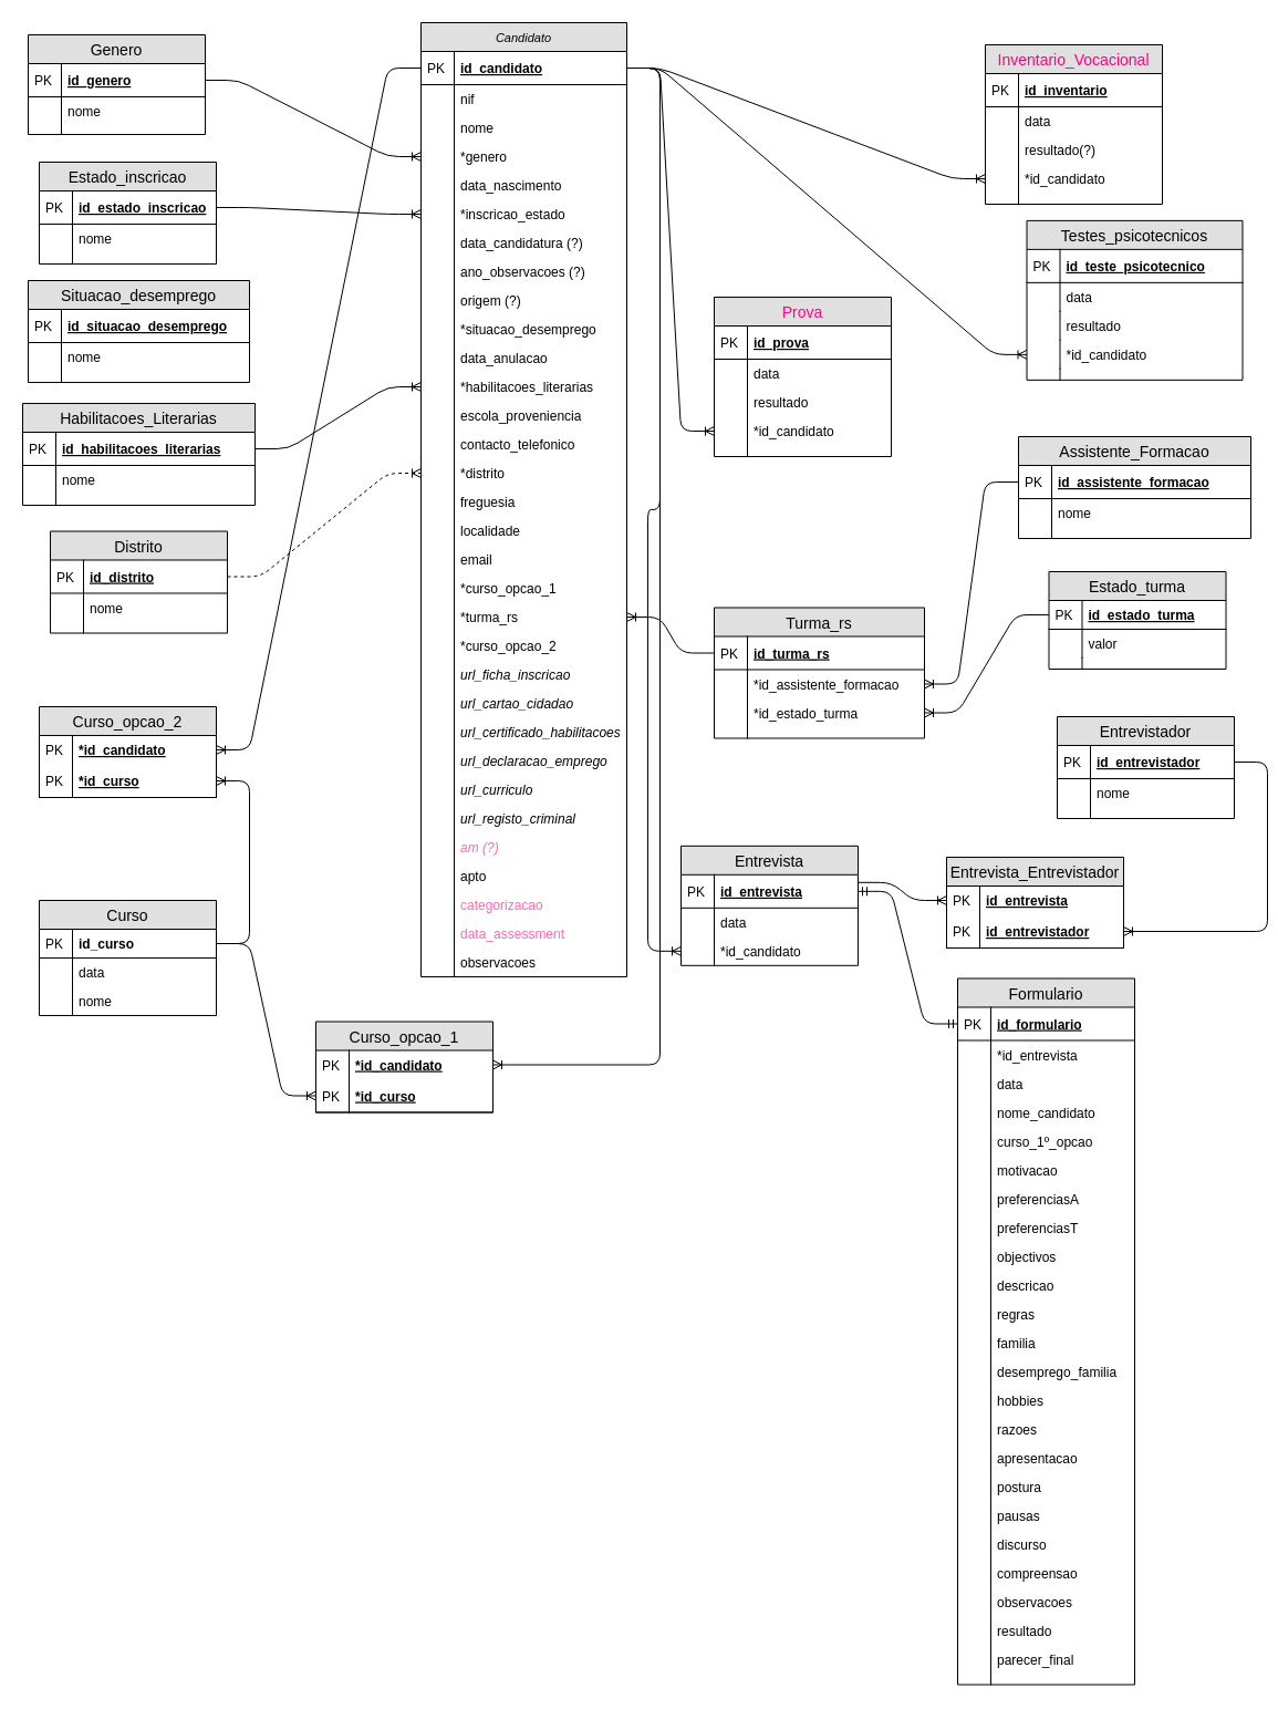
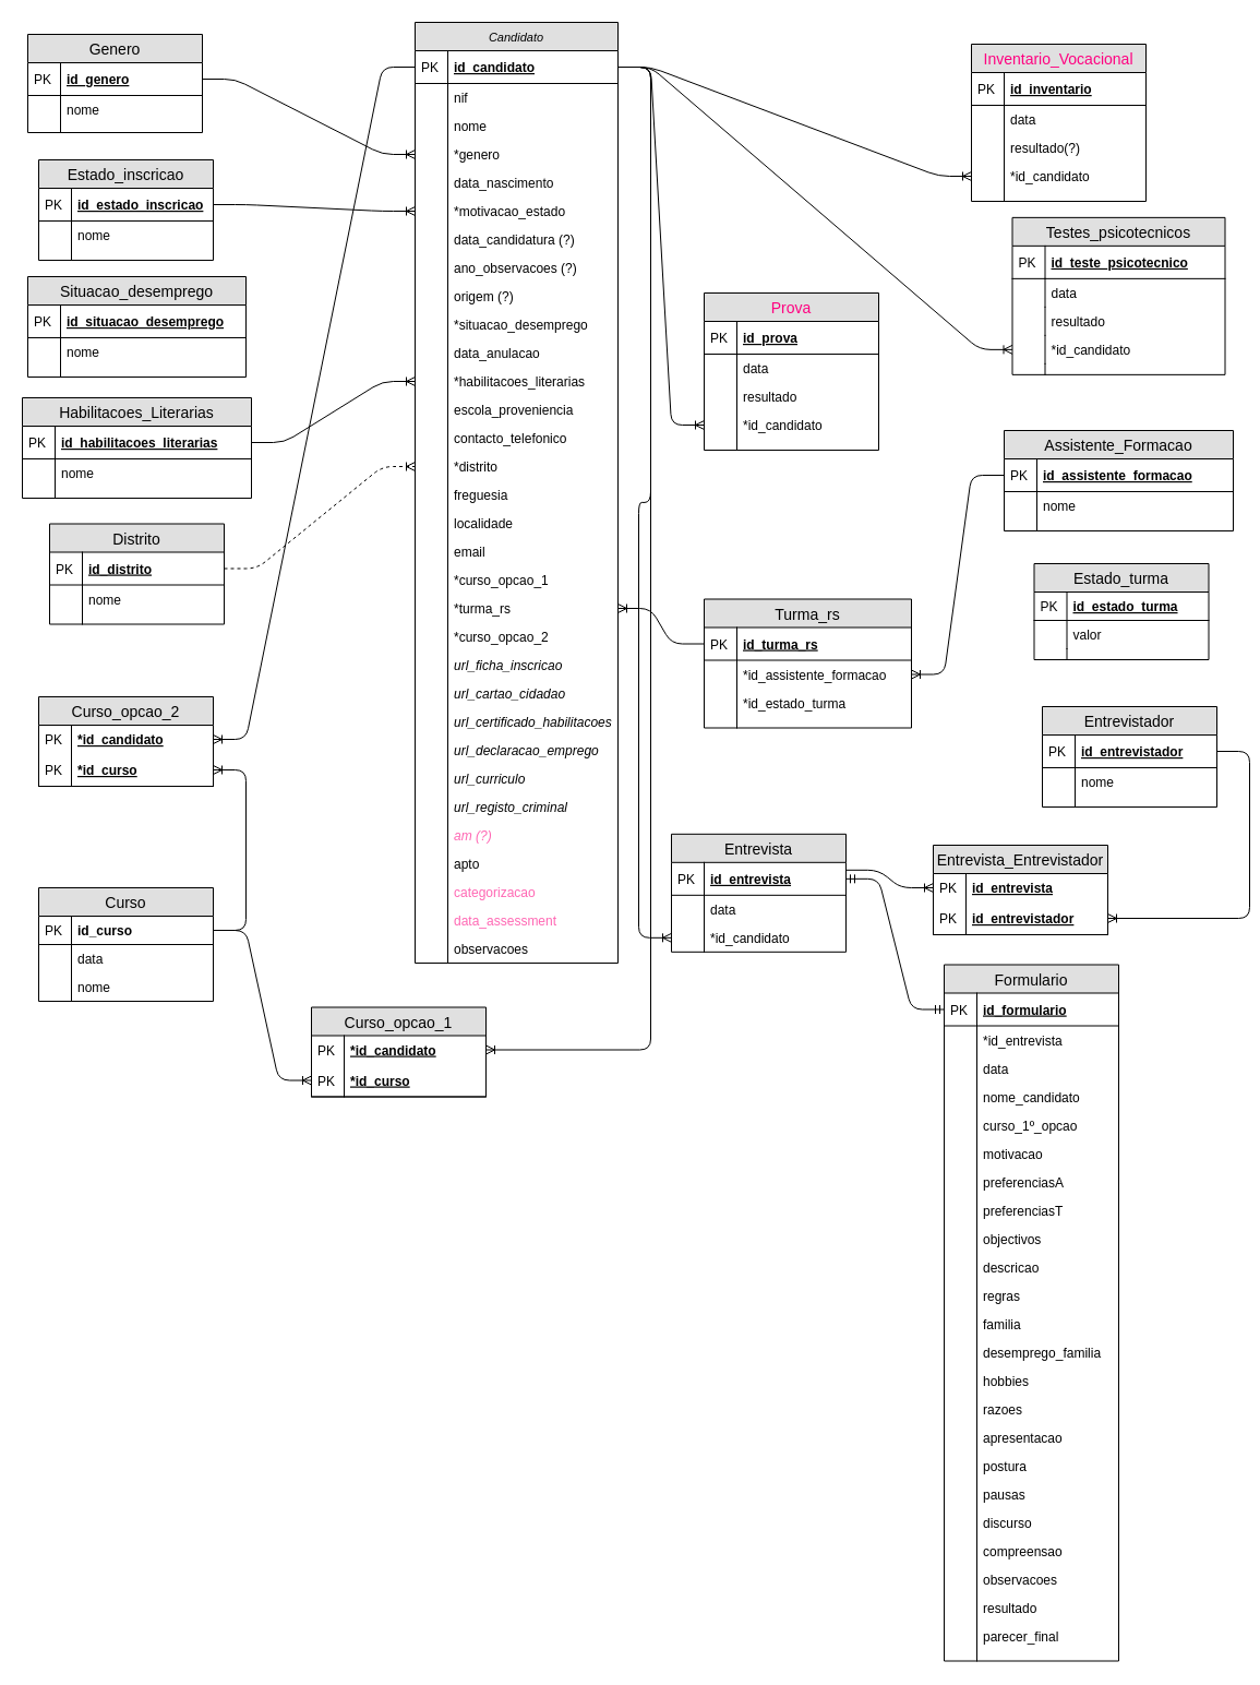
- <mxCell id="13" value="*inscricao_estado" style="shape=partialRectangle;top=0;left=0;right=0;bottom=0;align=left;verticalAlign=top;fillColor=none;spacingLeft=34;spacingRight=4;overflow=hidden;rotatable=0;points=[[0,0.5],[1,0.5]];portConstraint=eastwest;dropTarget=0;fontSize=12;" parent="2" vertex="1"><mxGeometry y="160" width="186" height="26" as="geometry" /></mxCell>
+ <mxCell id="13" value="*motivacao_estado" style="shape=partialRectangle;top=0;left=0;right=0;bottom=0;align=left;verticalAlign=top;fillColor=none;spacingLeft=34;spacingRight=4;overflow=hidden;rotatable=0;points=[[0,0.5],[1,0.5]];portConstraint=eastwest;dropTarget=0;fontSize=12;" parent="2" vertex="1"><mxGeometry y="160" width="186" height="26" as="geometry" /></mxCell>
- <mxCell id="213" value="" style="edgeStyle=entityRelationEdgeStyle;fontSize=12;html=1;endArrow=ERoneToMany;" parent="1" source="207" target="83" edge="1"><mxGeometry width="100" height="100" relative="1" as="geometry"><mxPoint y="598" as="sourcePoint" x="1160" /><mxPoint x="1260" y="498" as="targetPoint" /></mxGeometry></mxCell>
